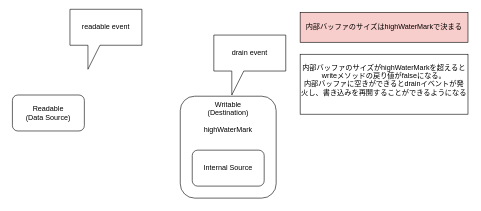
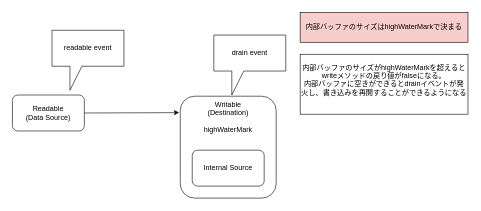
- <mxCell id="8" value="readable event" style="shape=callout;whiteSpace=wrap;html=1;perimeter=calloutPerimeter;size=40;position=0.25;position2=0.25;base=20;" vertex="1" parent="1"><mxGeometry x="116" y="15" width="120" height="100" as="geometry" /></mxCell>
+ <mxCell id="8" value="readable event" style="shape=callout;whiteSpace=wrap;html=1;perimeter=calloutPerimeter;size=40;position=0.25;position2=0.25;base=20;" vertex="1" parent="1"><mxGeometry x="86" y="50" width="120" height="100" as="geometry" /></mxCell>
+ <mxCell id="4" value="" style="endArrow=classic;html=1;exitX=1;exitY=0.5;exitDx=0;exitDy=0;entryX=-0.012;entryY=0.161;entryDx=0;entryDy=0;entryPerimeter=0;" edge="1" parent="1" source="2" target="3"><mxGeometry width="50" height="50" relative="1" as="geometry"><mxPoint x="390" y="350" as="sourcePoint" /><mxPoint x="440" y="300" as="targetPoint" /></mxGeometry></mxCell>
